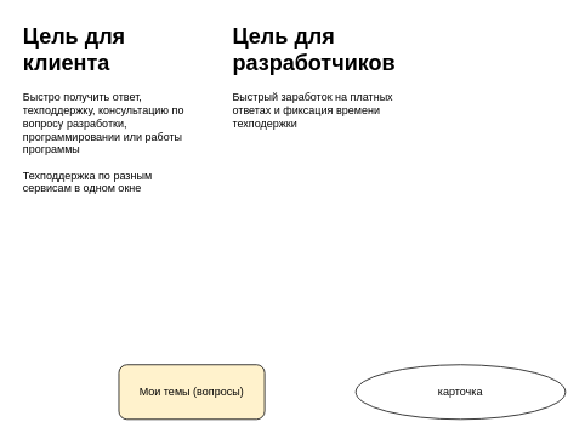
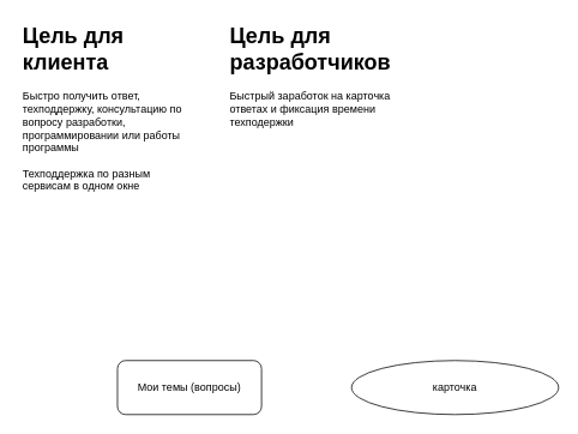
- <mxCell id="3" value="&lt;h1&gt;Цель для разработчиков&lt;/h1&gt;&lt;p&gt;Быстрый заработок на платных ответах и фиксация времени техподержки&lt;/p&gt;" style="text;html=1;strokeColor=none;fillColor=none;spacing=5;spacingTop=-20;whiteSpace=wrap;overflow=hidden;rounded=0;" vertex="1" parent="1"><mxGeometry x="250" y="20" width="190" height="140" as="geometry" /></mxCell>
+ <mxCell id="3" value="&lt;h1&gt;Цель для разработчиков&lt;/h1&gt;&lt;p&gt;Быстрый заработок на карточка ответах и фиксация времени техподержки&lt;/p&gt;" style="text;html=1;strokeColor=none;fillColor=none;spacing=5;spacingTop=-20;whiteSpace=wrap;overflow=hidden;rounded=0;" vertex="1" parent="1"><mxGeometry x="250" y="20" width="190" height="140" as="geometry" /></mxCell>
- <mxCell id="4" value="Мои темы (вопросы)" style="rounded=1;whiteSpace=wrap;html=1;fillColor=#fff2cc;" vertex="1" parent="1"><mxGeometry x="130" y="400" width="160" height="60" as="geometry" /></mxCell>
+ <mxCell id="4" value="Мои темы (вопросы)" style="rounded=1;whiteSpace=wrap;html=1;" vertex="1" parent="1"><mxGeometry x="130" y="400" width="160" height="60" as="geometry" /></mxCell>
